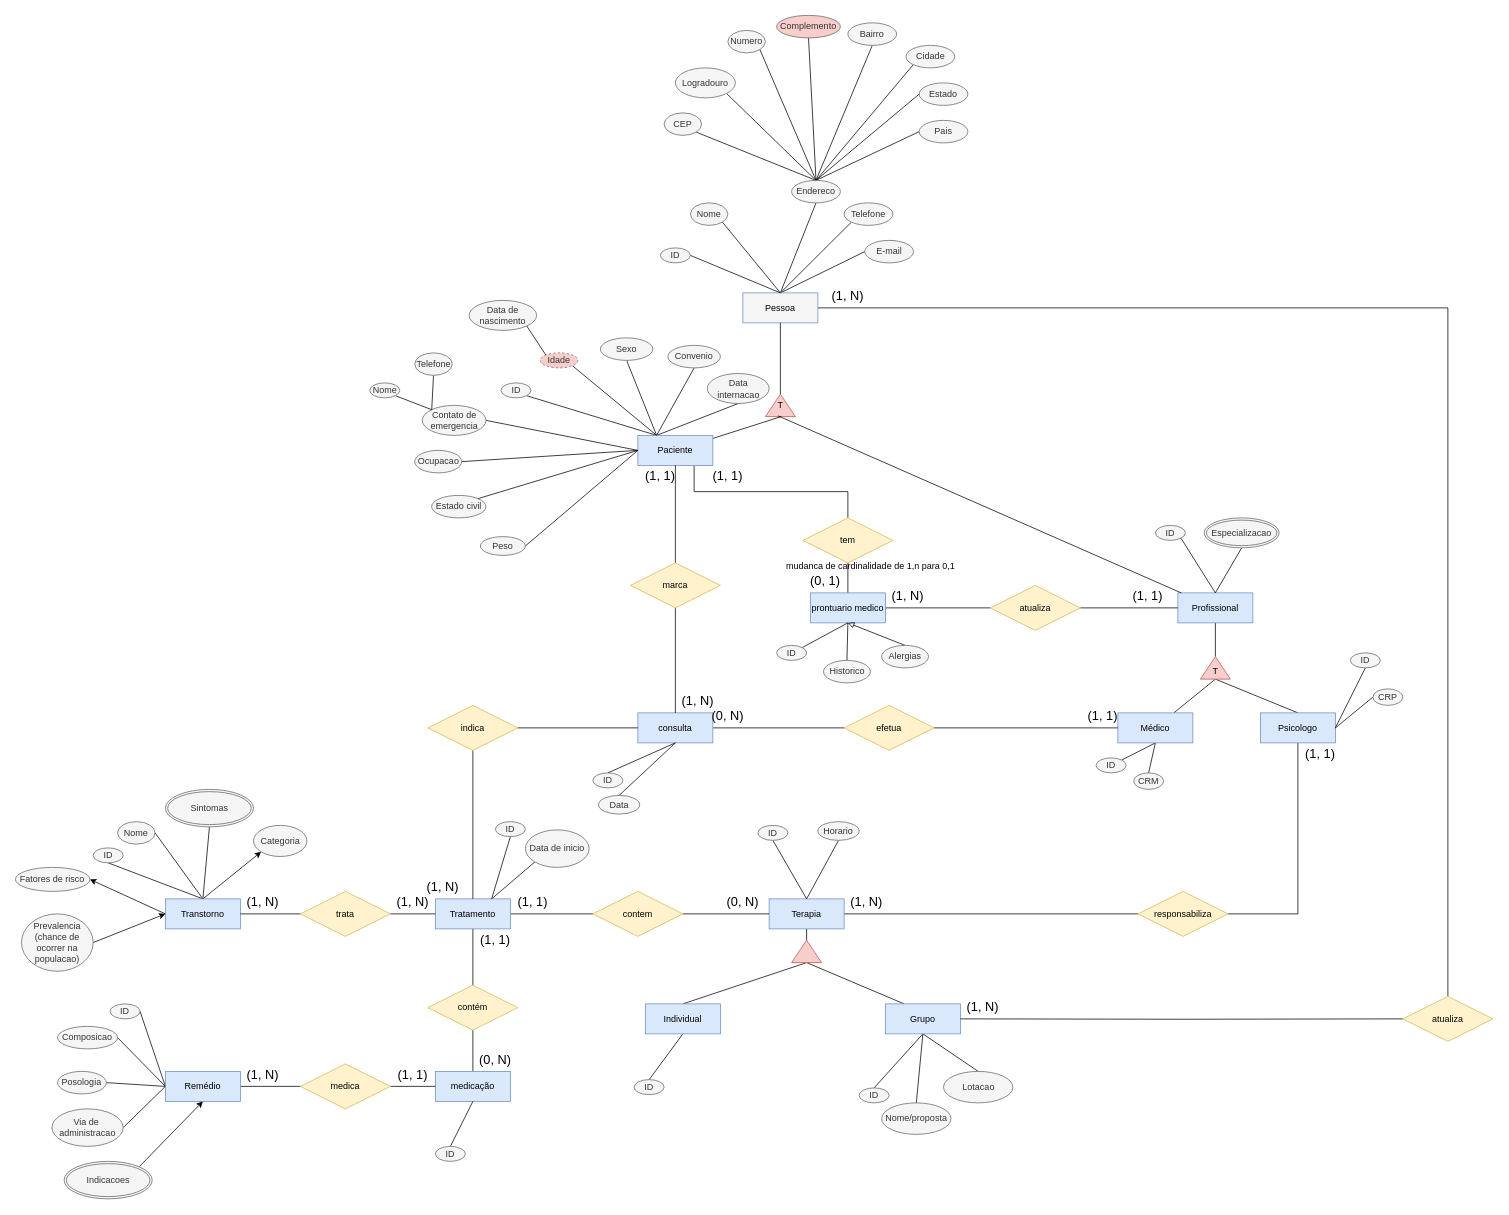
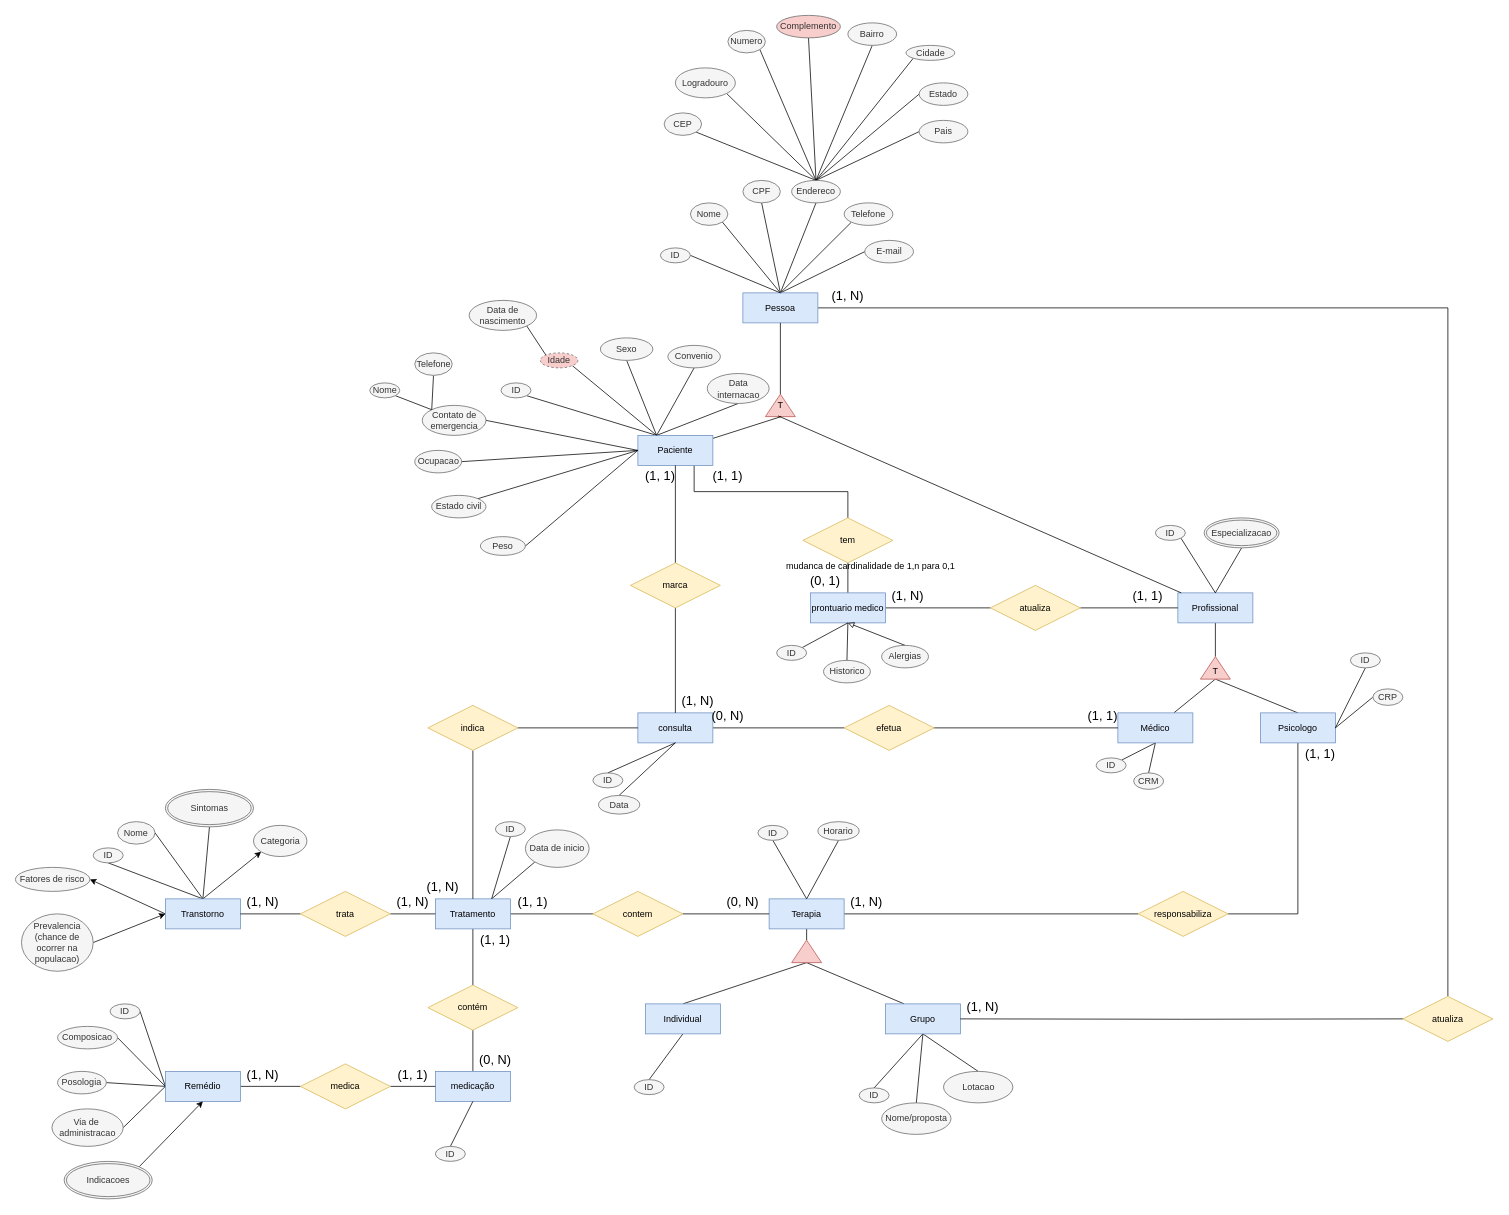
- <mxCell id="130" value="Cidade" style="ellipse;whiteSpace=wrap;html=1;align=center;fillColor=#f5f5f5;strokeColor=#666666;fontColor=#333333;" parent="1" vertex="1"><mxGeometry x="1207.5" y="60" width="65" height="30" as="geometry" /></mxCell>
+ <mxCell id="130" value="Cidade" style="ellipse;whiteSpace=wrap;html=1;align=center;fillColor=#f5f5f5;strokeColor=#666666;fontColor=#333333;" parent="1" vertex="1"><mxGeometry x="1207.5" y="60" width="65" height="20" as="geometry" /></mxCell>
+ <mxCell id="114" value="CPF" style="ellipse;whiteSpace=wrap;html=1;align=center;fillColor=#f5f5f5;strokeColor=#666666;fontColor=#333333;" parent="1" vertex="1"><mxGeometry x="990" y="240" width="50" height="30" as="geometry" /></mxCell>
+ <mxCell id="4" style="edgeStyle=none;rounded=0;orthogonalLoop=1;jettySize=auto;html=1;exitX=0.5;exitY=0;exitDx=0;exitDy=0;entryX=0.5;entryY=1;entryDx=0;entryDy=0;endArrow=none;endFill=0;" parent="1" source="8" target="114" edge="1"><mxGeometry relative="1" as="geometry" /></mxCell>
- <mxCell id="8" value="Pessoa" style="whiteSpace=wrap;html=1;align=center;fillColor=#f5f5f5;strokeColor=#6c8ebf;" parent="1" vertex="1"><mxGeometry x="990" y="390" width="100" height="40" as="geometry" /></mxCell>
+ <mxCell id="8" value="Pessoa" style="whiteSpace=wrap;html=1;align=center;fillColor=#dae8fc;strokeColor=#6c8ebf;" parent="1" vertex="1"><mxGeometry x="990" y="390" width="100" height="40" as="geometry" /></mxCell>
